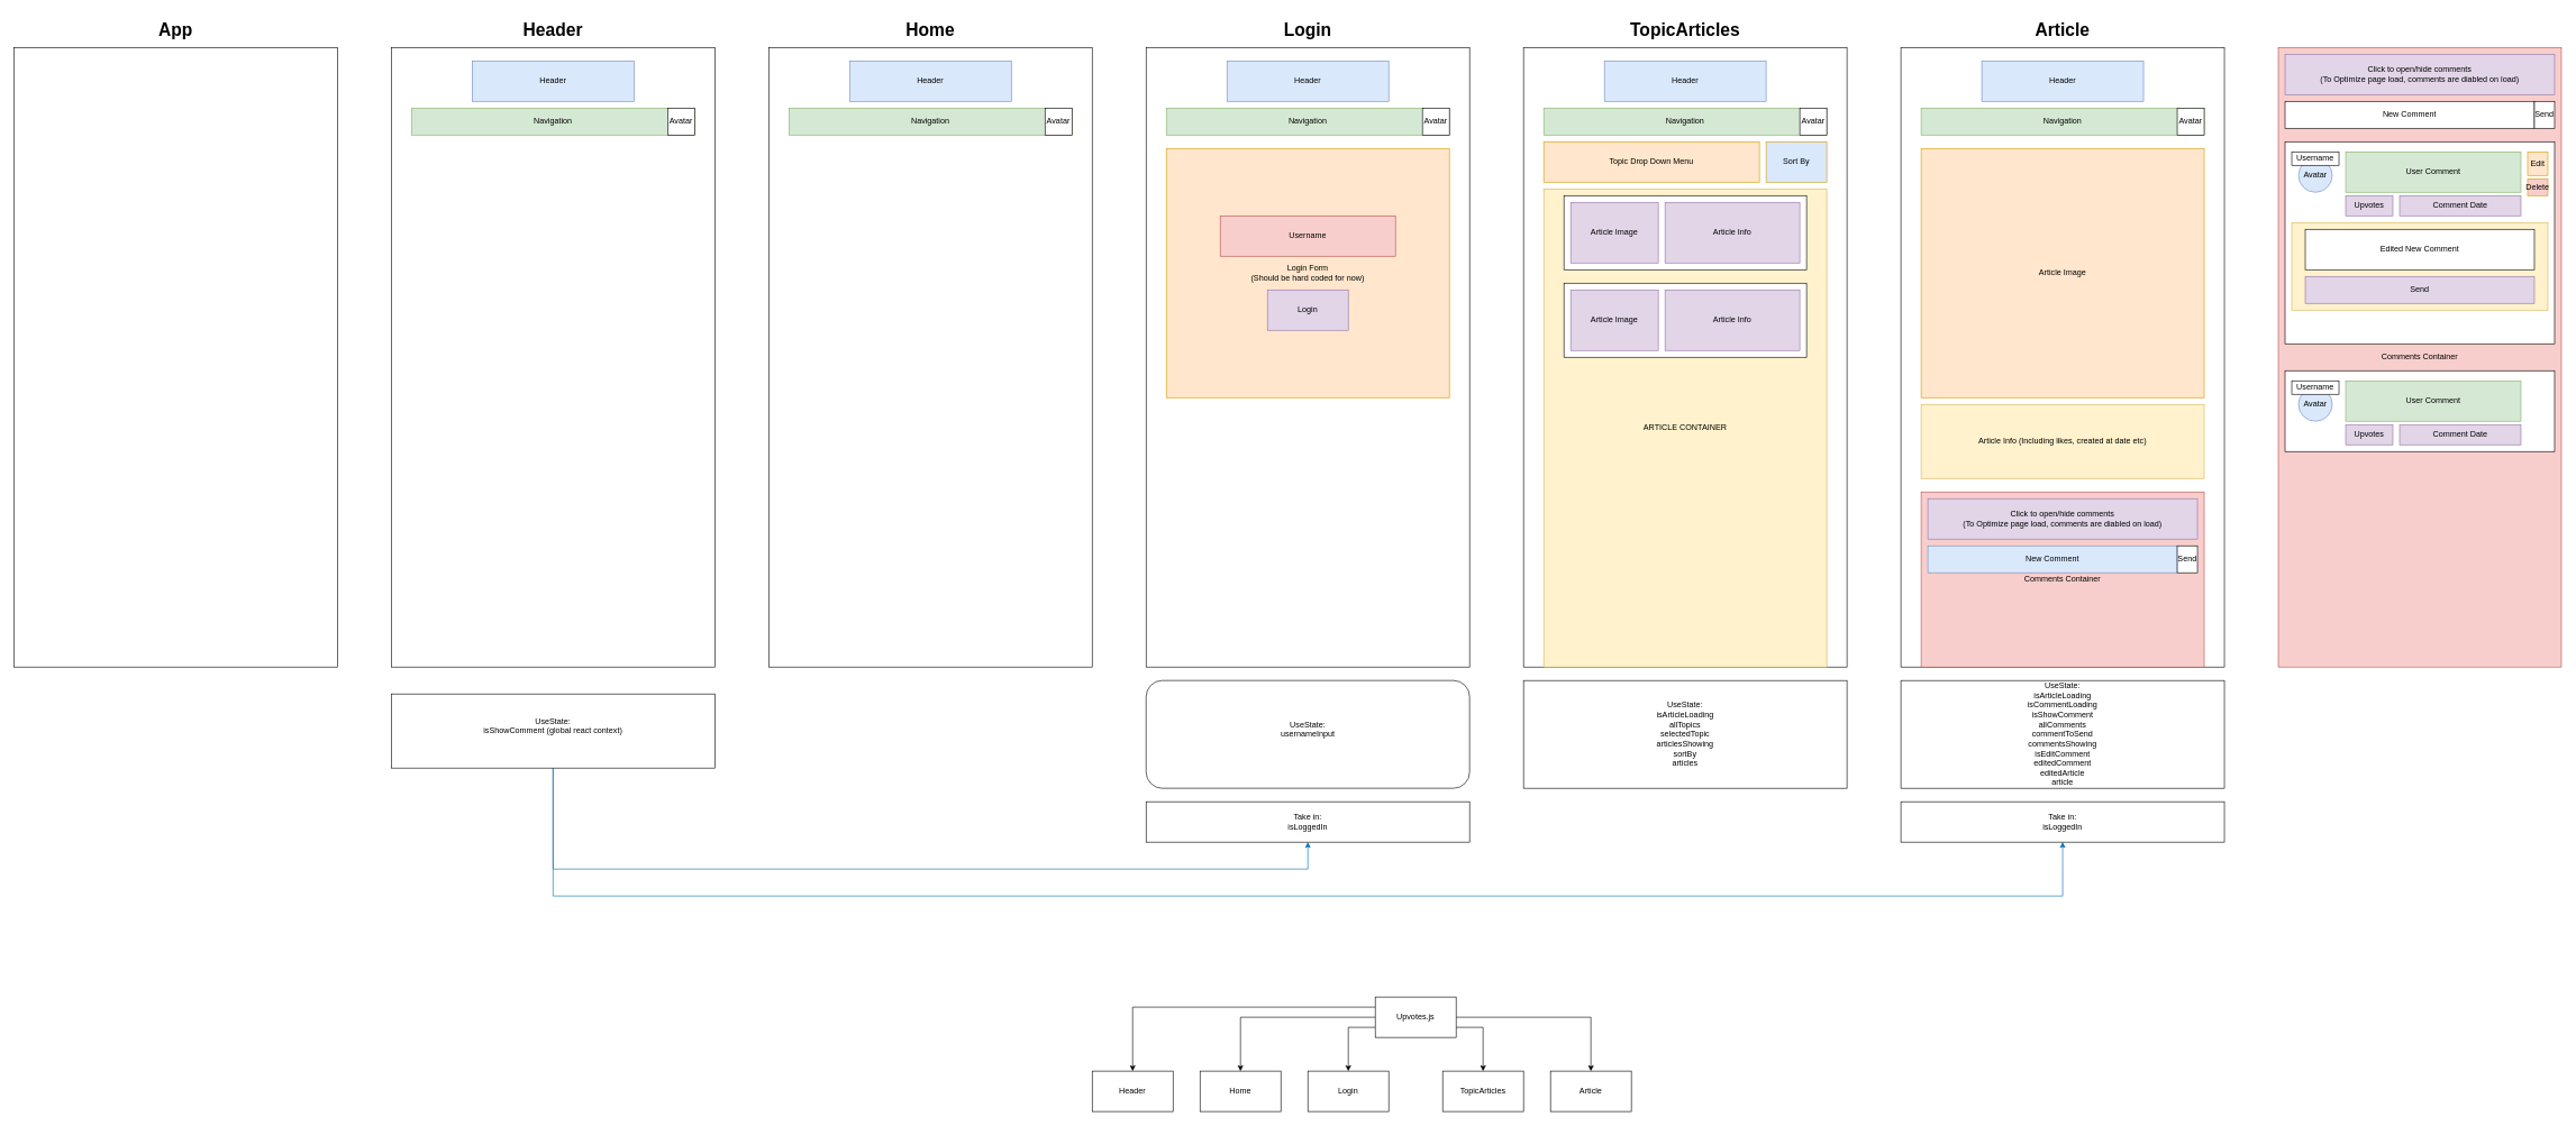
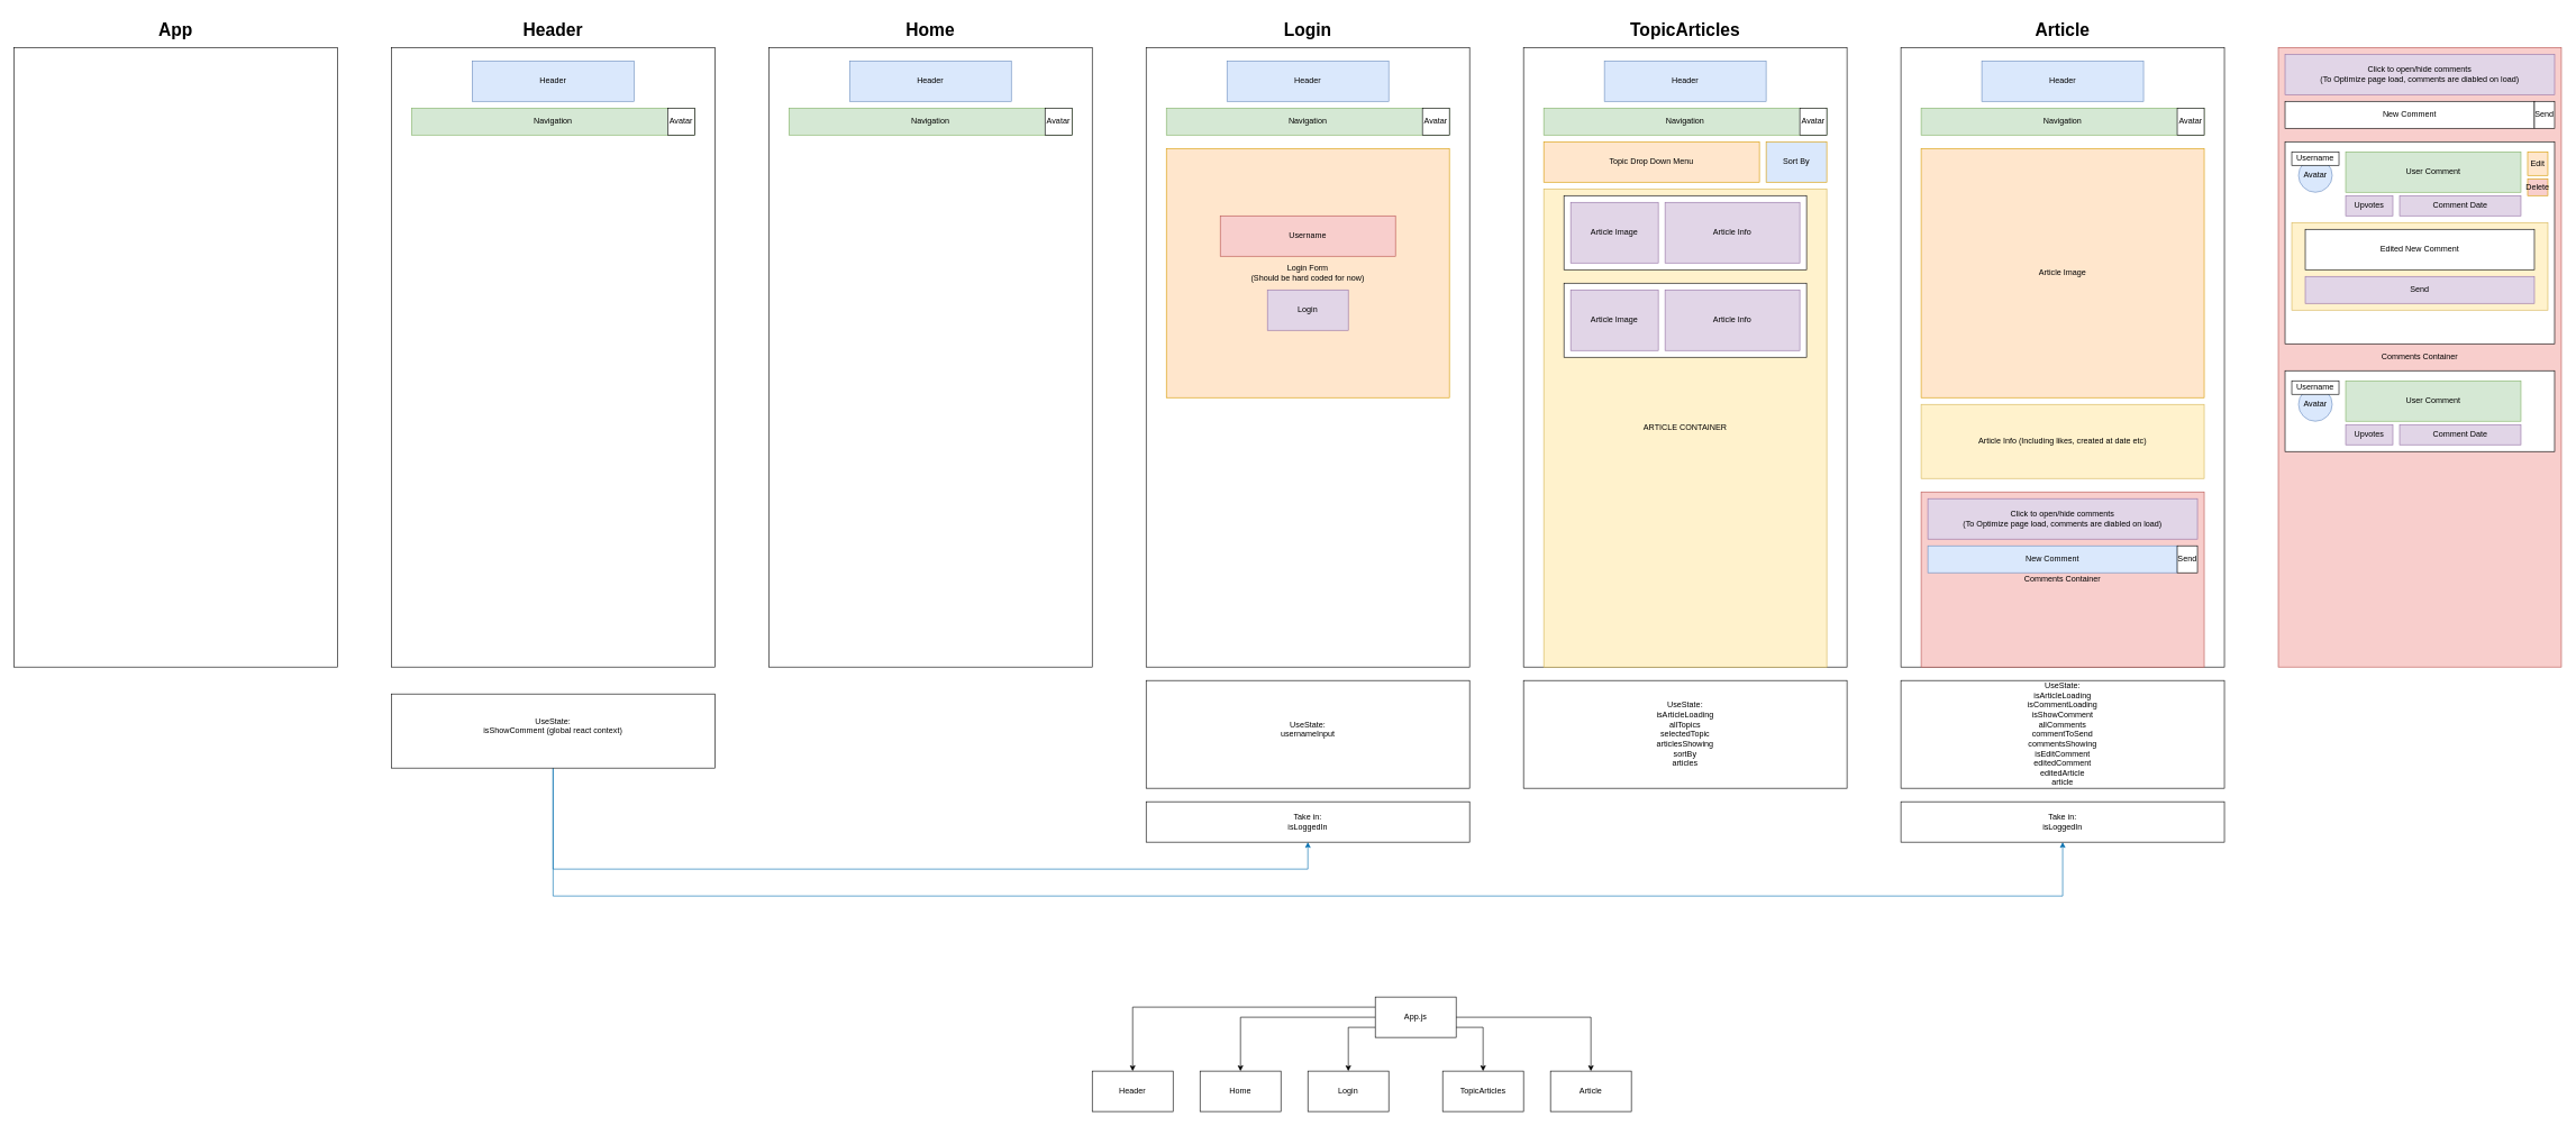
- <mxCell id="34" value="UseState:&lt;div&gt;usernameInput&lt;br&gt;&lt;div&gt;&lt;br&gt;&lt;/div&gt;&lt;/div&gt;" style="whiteSpace=wrap;html=1;rounded=1;" parent="1" vertex="1"><mxGeometry x="1700" y="1010" width="480" height="160" as="geometry" /></mxCell>
+ <mxCell id="34" value="UseState:&lt;div&gt;usernameInput&lt;br&gt;&lt;div&gt;&lt;br&gt;&lt;/div&gt;&lt;/div&gt;" style="rounded=0;whiteSpace=wrap;html=1;" parent="1" vertex="1"><mxGeometry x="1700" y="1010" width="480" height="160" as="geometry" /></mxCell>
- <mxCell id="71" value="Upvotes.js" style="rounded=0;whiteSpace=wrap;html=1;" parent="1" vertex="1"><mxGeometry x="2040" y="1480" width="120" height="60" as="geometry" /></mxCell>
+ <mxCell id="71" value="App.js" style="rounded=0;whiteSpace=wrap;html=1;" parent="1" vertex="1"><mxGeometry x="2040" y="1480" width="120" height="60" as="geometry" /></mxCell>
